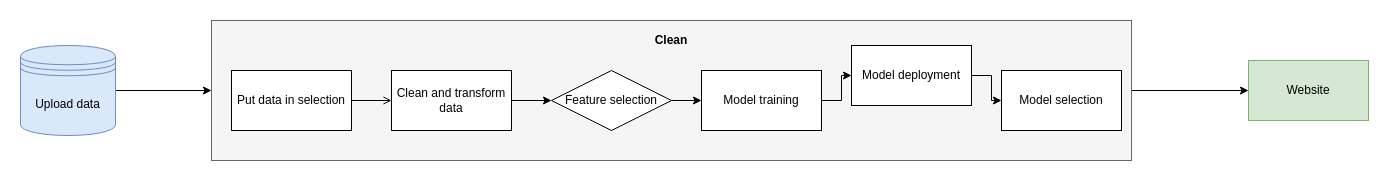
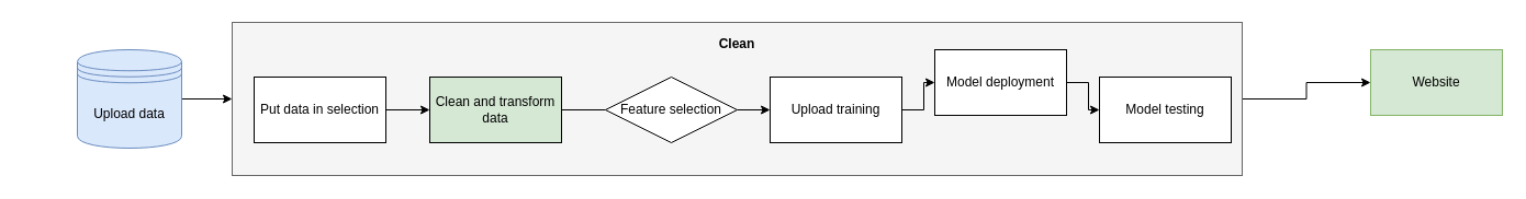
- <mxCell id="18" value="Upload data" style="shape=datastore;whiteSpace=wrap;html=1;fillColor=#dae8fc;strokeColor=#6c8ebf;" vertex="1" parent="1"><mxGeometry x="20" y="45" width="95" height="90" as="geometry" /></mxCell>
+ <mxCell id="18" value="Upload data" style="shape=datastore;whiteSpace=wrap;html=1;fillColor=#dae8fc;strokeColor=#6c8ebf;" vertex="1" parent="1"><mxGeometry x="70" y="45" width="95" height="90" as="geometry" /></mxCell>
- <mxCell id="15" value="Website" style="rounded=0;whiteSpace=wrap;html=1;fillColor=#d5e8d4;strokeColor=#82b366;" vertex="1" parent="1"><mxGeometry x="1248" y="60" width="120" height="60" as="geometry" /></mxCell>
+ <mxCell id="15" value="Website" style="rounded=0;whiteSpace=wrap;html=1;fillColor=#d5e8d4;strokeColor=#82b366;" vertex="1" parent="1"><mxGeometry x="1248" y="45" width="120" height="60" as="geometry" /></mxCell>
- <mxCell id="4" value="" style="edgeStyle=orthogonalEdgeStyle;rounded=0;orthogonalLoop=1;jettySize=auto;html=1;endArrow=open;" edge="1" parent="1" source="5" target="7"><mxGeometry relative="1" as="geometry" /></mxCell>
+ <mxCell id="4" value="" style="edgeStyle=orthogonalEdgeStyle;rounded=0;orthogonalLoop=1;jettySize=auto;html=1;" edge="1" parent="1" source="5" target="7"><mxGeometry relative="1" as="geometry" /></mxCell>
- <mxCell id="7" value="Clean and transform data" style="rounded=0;whiteSpace=wrap;html=1;" vertex="1" parent="1"><mxGeometry x="391" y="70" width="120" height="60" as="geometry" /></mxCell>
+ <mxCell id="7" value="Clean and transform data" style="rounded=0;whiteSpace=wrap;html=1;fillColor=#d5e8d4;" vertex="1" parent="1"><mxGeometry x="391" y="70" width="120" height="60" as="geometry" /></mxCell>
- <mxCell id="6" value="" style="edgeStyle=orthogonalEdgeStyle;rounded=0;orthogonalLoop=1;jettySize=auto;html=1;" edge="1" parent="1" source="7" target="9"><mxGeometry relative="1" as="geometry" /></mxCell>
+ <mxCell id="6" value="" style="edgeStyle=orthogonalEdgeStyle;rounded=0;orthogonalLoop=1;jettySize=auto;html=1;endArrow=none;" edge="1" parent="1" source="7" target="9"><mxGeometry relative="1" as="geometry" /></mxCell>
- <mxCell id="11" value="Model training" style="rounded=0;whiteSpace=wrap;html=1;" vertex="1" parent="1"><mxGeometry x="701" y="70" width="120" height="60" as="geometry" /></mxCell>
+ <mxCell id="11" value="Upload training" style="rounded=0;whiteSpace=wrap;html=1;" vertex="1" parent="1"><mxGeometry x="701" y="70" width="120" height="60" as="geometry" /></mxCell>
- <mxCell id="14" value="Model selection" style="rounded=0;whiteSpace=wrap;html=1;" vertex="1" parent="1"><mxGeometry x="1001" y="70" width="120" height="60" as="geometry" /></mxCell>
+ <mxCell id="14" value="Model testing" style="rounded=0;whiteSpace=wrap;html=1;" vertex="1" parent="1"><mxGeometry x="1001" y="70" width="120" height="60" as="geometry" /></mxCell>
